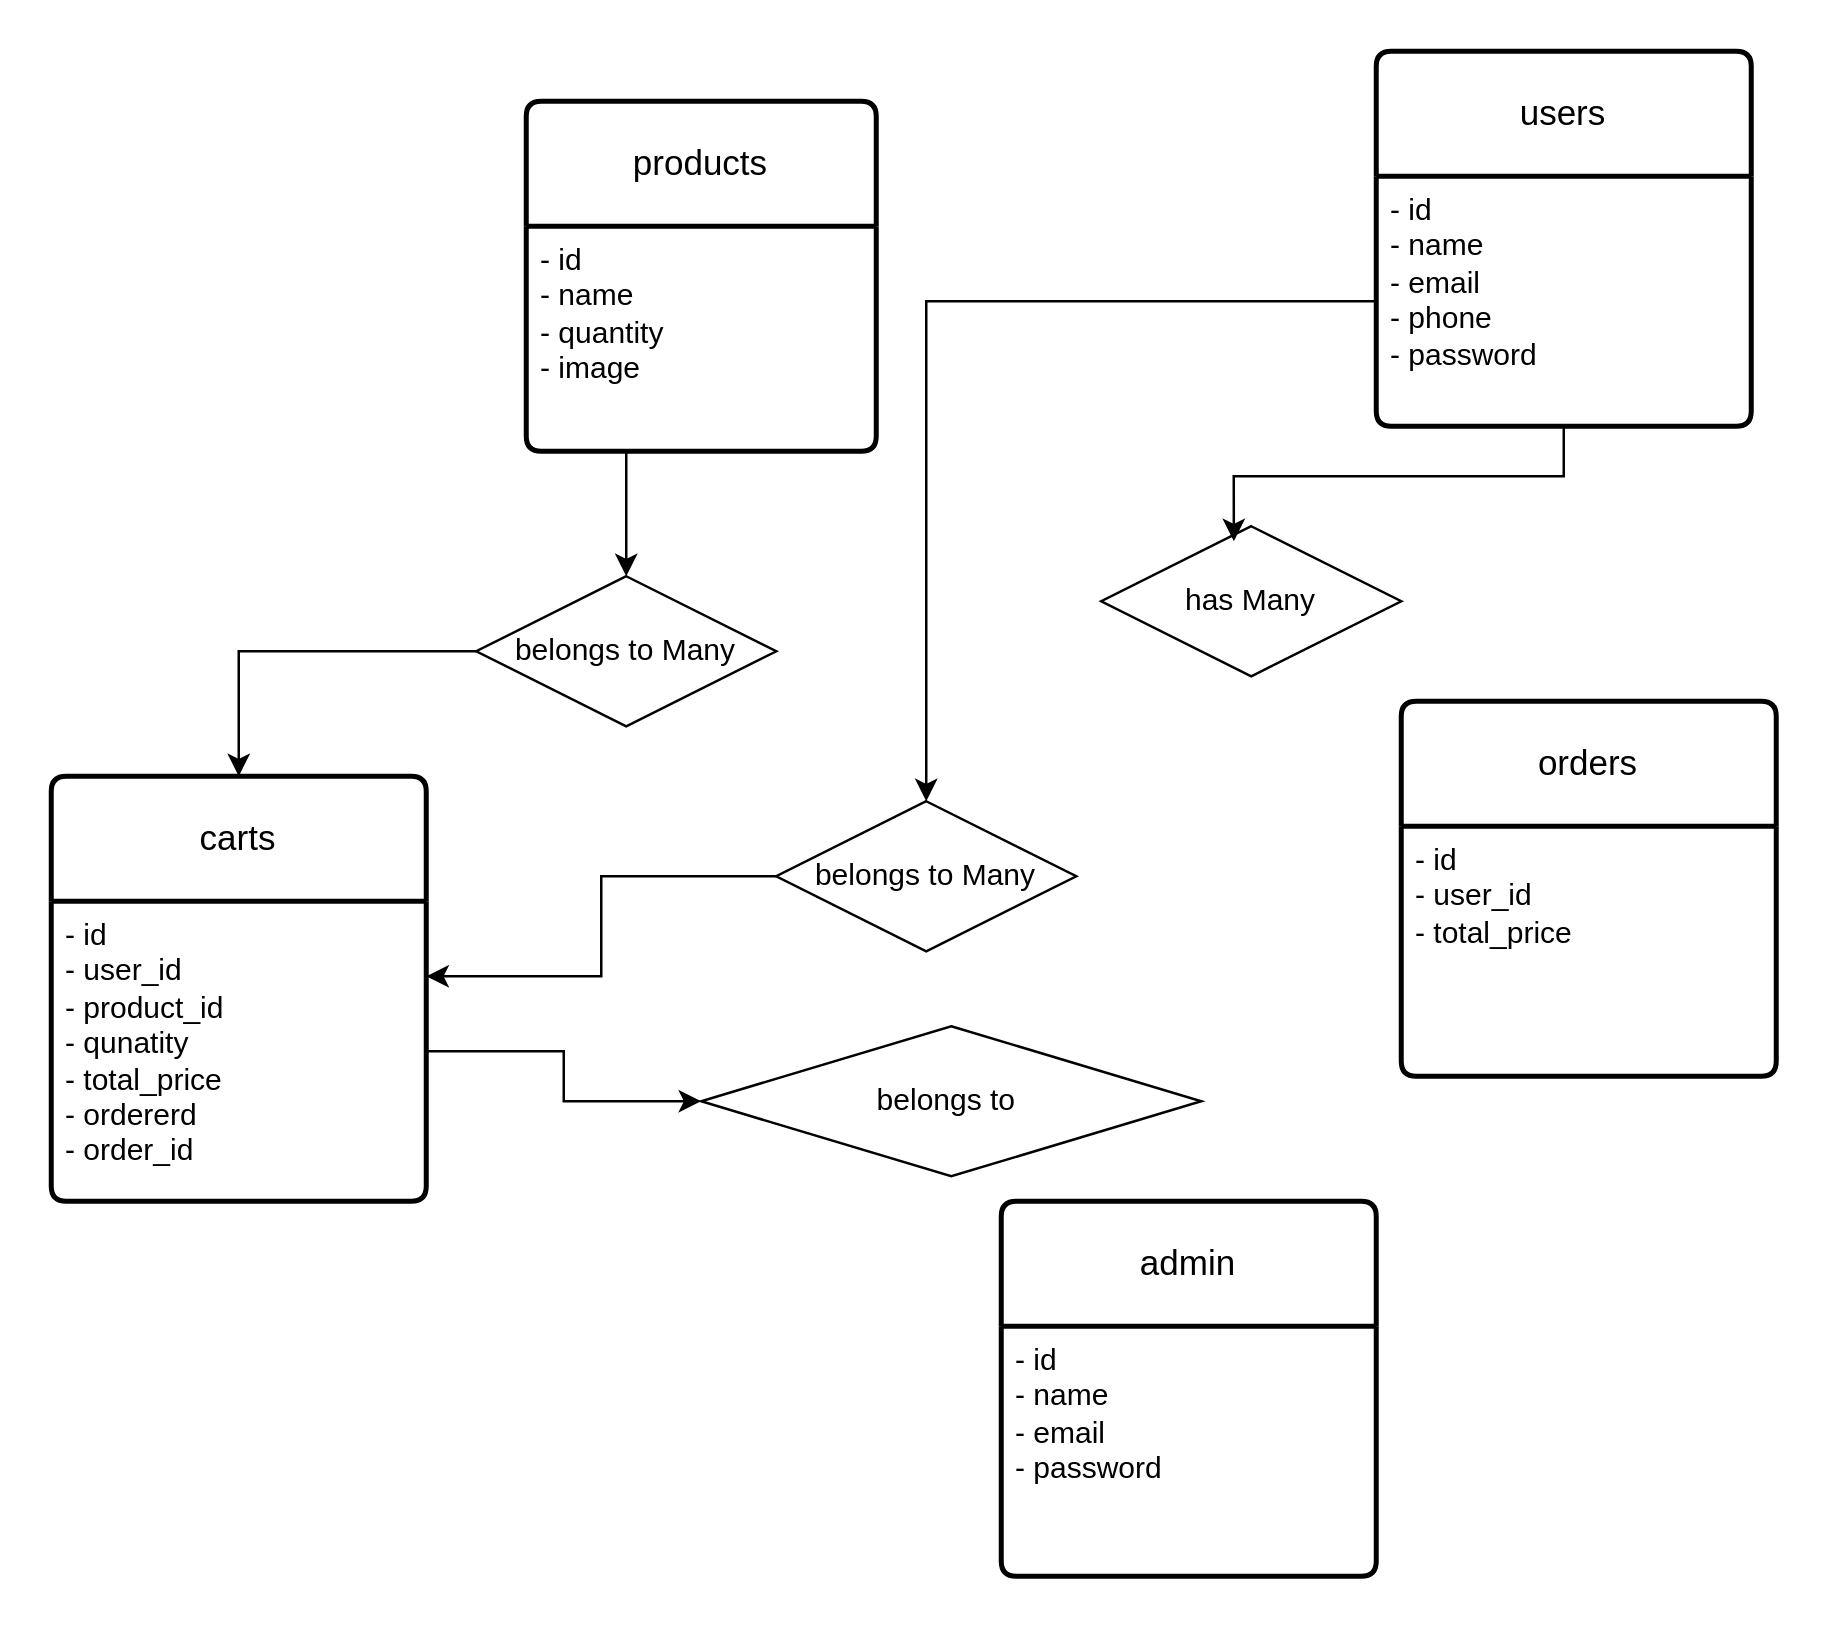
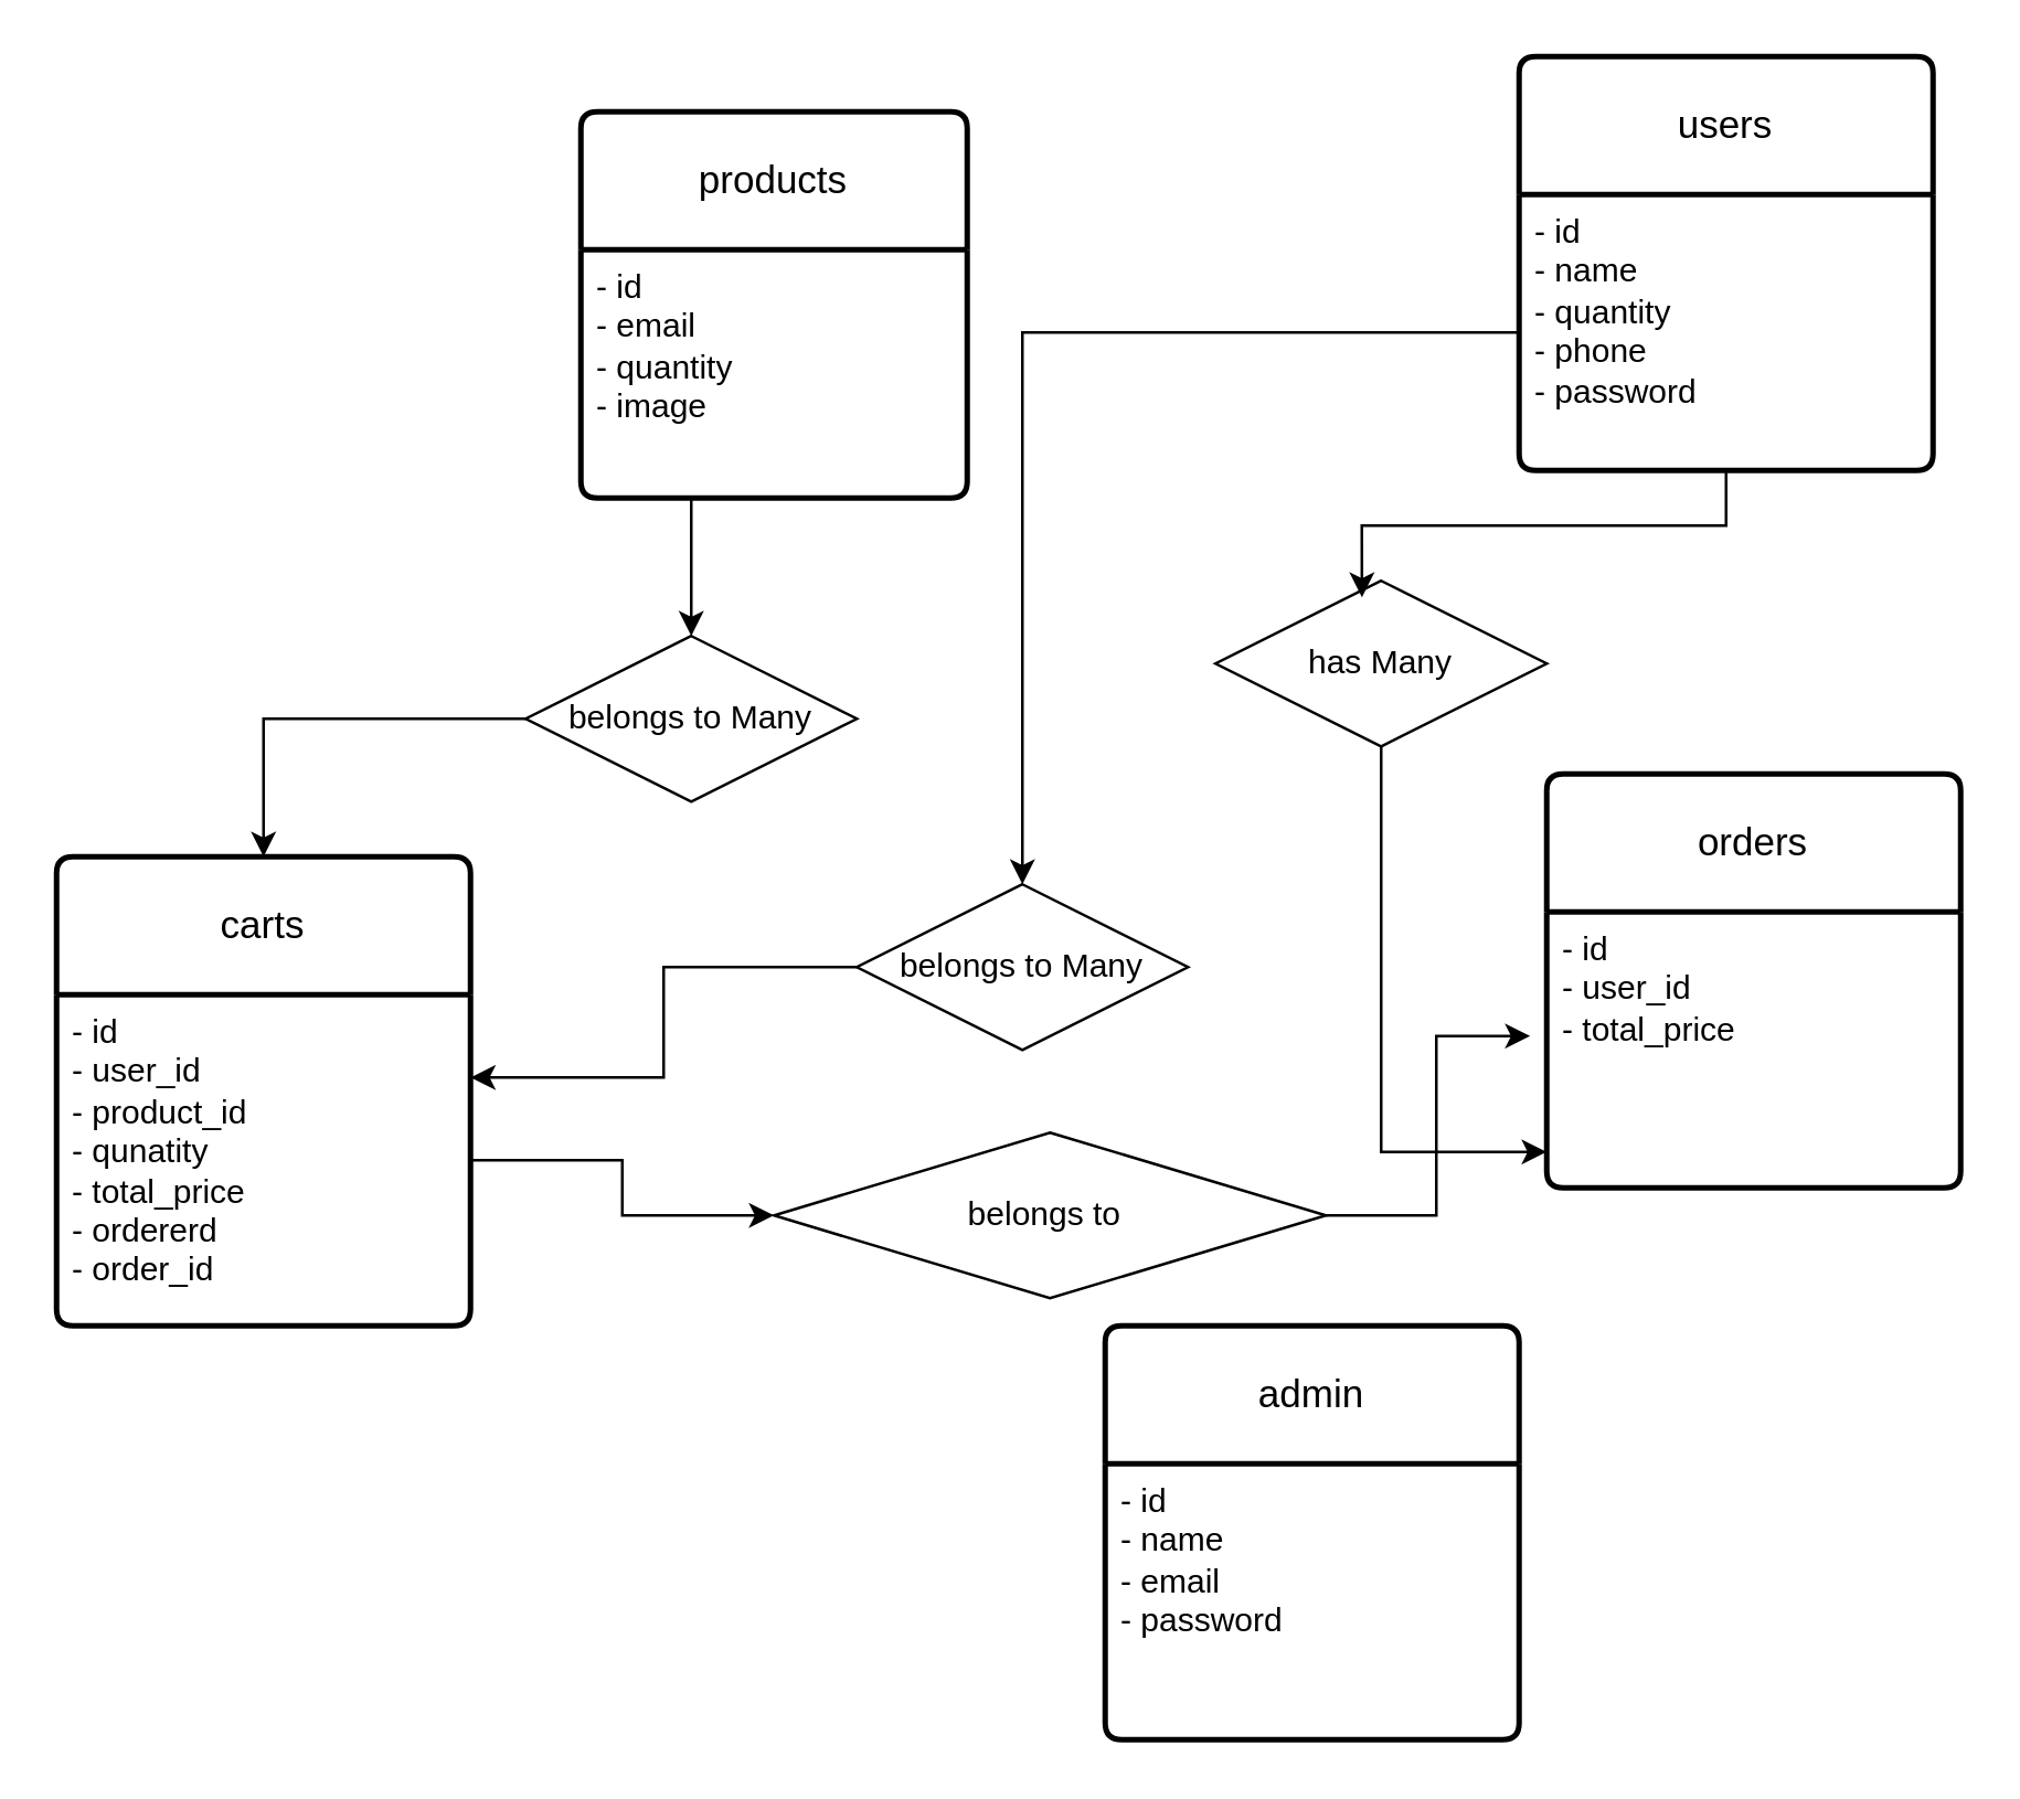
- <mxCell id="3" value="- id&lt;br&gt;- name&lt;br&gt;- email&lt;br&gt;- phone&lt;br&gt;- password" style="align=left;strokeColor=none;fillColor=none;spacingLeft=4;fontSize=12;verticalAlign=top;resizable=0;rotatable=0;part=1;html=1;" parent="2" vertex="1"><mxGeometry y="50" width="150" height="100" as="geometry" /></mxCell>
+ <mxCell id="3" value="- id&lt;br&gt;- name&lt;br&gt;- quantity&lt;br&gt;- phone&lt;br&gt;- password" style="align=left;strokeColor=none;fillColor=none;spacingLeft=4;fontSize=12;verticalAlign=top;resizable=0;rotatable=0;part=1;html=1;" parent="2" vertex="1"><mxGeometry y="50" width="150" height="100" as="geometry" /></mxCell>
- <mxCell id="5" value="- id&lt;br&gt;- name&lt;br&gt;- quantity&lt;br&gt;- image" style="align=left;strokeColor=none;fillColor=none;spacingLeft=4;fontSize=12;verticalAlign=top;resizable=0;rotatable=0;part=1;html=1;" parent="4" vertex="1"><mxGeometry y="50" width="140" height="90" as="geometry" /></mxCell>
+ <mxCell id="5" value="- id&lt;br&gt;- email&lt;br&gt;- quantity&lt;br&gt;- image" style="align=left;strokeColor=none;fillColor=none;spacingLeft=4;fontSize=12;verticalAlign=top;resizable=0;rotatable=0;part=1;html=1;" parent="4" vertex="1"><mxGeometry y="50" width="140" height="90" as="geometry" /></mxCell>
+ <mxCell id="13" style="edgeStyle=orthogonalEdgeStyle;rounded=0;orthogonalLoop=1;jettySize=auto;html=1;entryX=0;entryY=0.87;entryDx=0;entryDy=0;entryPerimeter=0;" parent="1" source="12" target="9" edge="1"><mxGeometry relative="1" as="geometry" /></mxCell>
+ <mxCell id="22" style="edgeStyle=orthogonalEdgeStyle;rounded=0;orthogonalLoop=1;jettySize=auto;html=1;entryX=-0.04;entryY=0.45;entryDx=0;entryDy=0;entryPerimeter=0;" edge="1" parent="1" source="21" target="9"><mxGeometry relative="1" as="geometry" /></mxCell>
